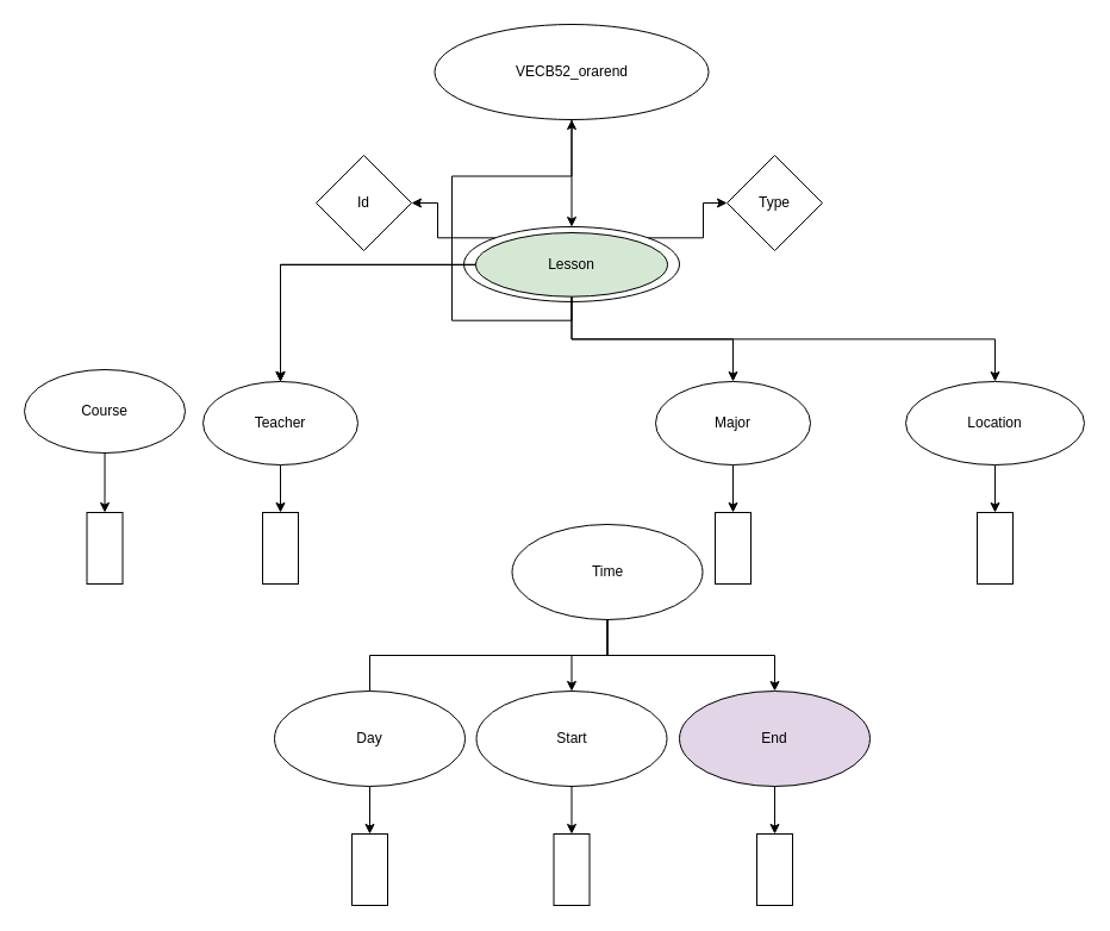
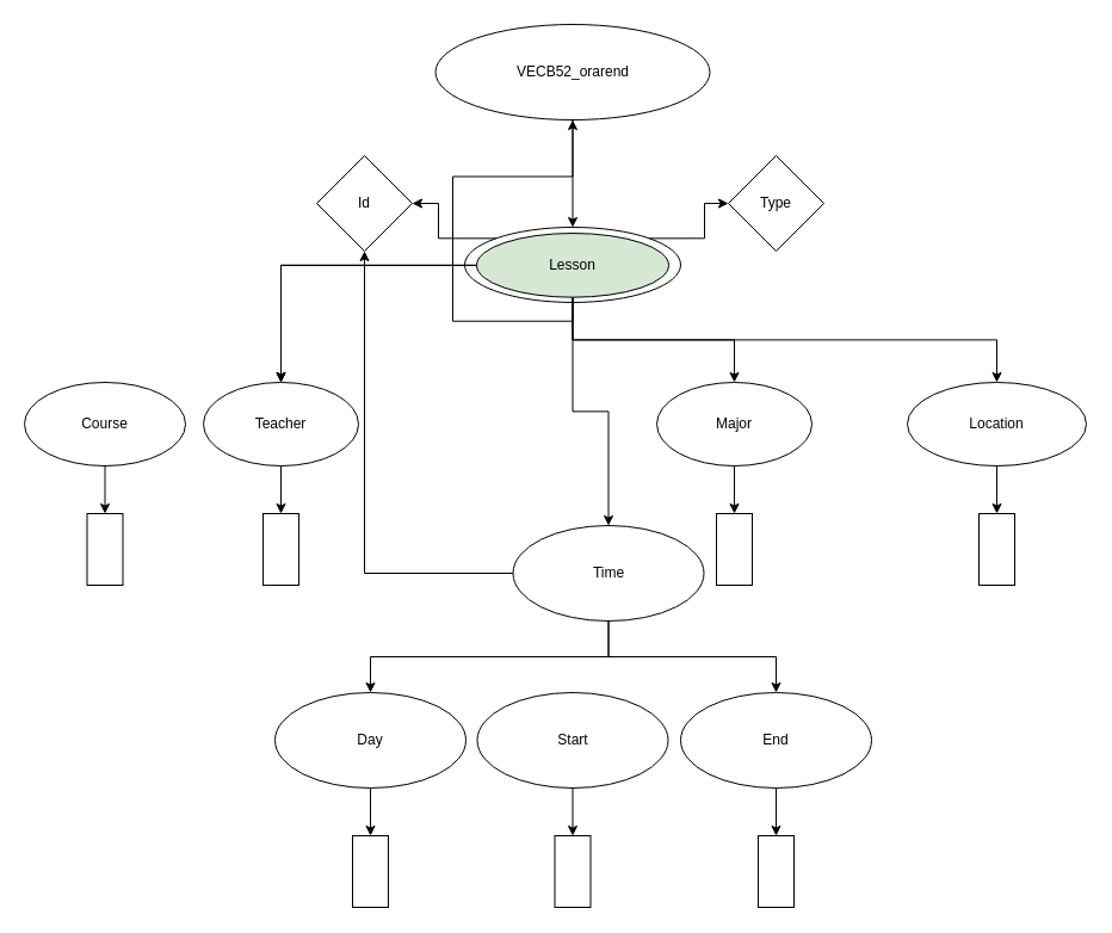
+ <mxCell id="4" value="" style="edgeStyle=orthogonalEdgeStyle;rounded=0;orthogonalLoop=1;jettySize=auto;html=1;" edge="1" parent="1" source="41" target="25"><mxGeometry relative="1" as="geometry" /></mxCell>
- <mxCell id="17" value="Course" style="ellipse;whiteSpace=wrap;html=1;" vertex="1" parent="1"><mxGeometry x="20" y="310" width="135" height="70" as="geometry" /></mxCell>
+ <mxCell id="17" value="Course" style="ellipse;whiteSpace=wrap;html=1;" vertex="1" parent="1"><mxGeometry x="20" y="320" width="135" height="70" as="geometry" /></mxCell>
- <mxCell id="24" value="" style="edgeStyle=orthogonalEdgeStyle;rounded=0;orthogonalLoop=1;jettySize=auto;html=1;" edge="1" parent="1" source="25" target="33"><mxGeometry relative="1" as="geometry" /></mxCell>
+ <mxCell id="24" value="" style="edgeStyle=orthogonalEdgeStyle;rounded=0;orthogonalLoop=1;jettySize=auto;html=1;" edge="1" parent="1" source="25" target="15"><mxGeometry relative="1" as="geometry" /></mxCell>
- <mxCell id="22" value="" style="edgeStyle=orthogonalEdgeStyle;rounded=0;orthogonalLoop=1;jettySize=auto;html=1;exitX=0.5;exitY=1;exitDx=0;exitDy=0;endArrow=none;" edge="1" parent="1" source="25" target="29"><mxGeometry relative="1" as="geometry" /></mxCell>
+ <mxCell id="22" value="" style="edgeStyle=orthogonalEdgeStyle;rounded=0;orthogonalLoop=1;jettySize=auto;html=1;exitX=0.5;exitY=1;exitDx=0;exitDy=0;" edge="1" parent="1" source="25" target="29"><mxGeometry relative="1" as="geometry" /></mxCell>
- <mxCell id="31" value="End" style="ellipse;whiteSpace=wrap;html=1;fillColor=#e1d5e7;" vertex="1" parent="1"><mxGeometry x="570" y="580" width="160" height="80" as="geometry" /></mxCell>
+ <mxCell id="31" value="End" style="ellipse;whiteSpace=wrap;html=1;" vertex="1" parent="1"><mxGeometry x="570" y="580" width="160" height="80" as="geometry" /></mxCell>
